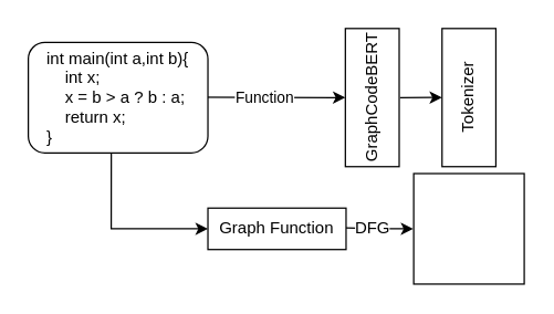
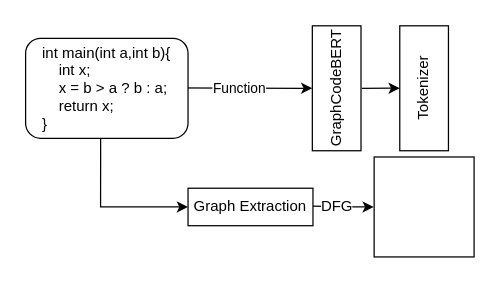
- <mxCell id="9" value="Graph Function" style="rounded=0;whiteSpace=wrap;html=1;strokeColor=default;fontFamily=Helvetica;fontSize=12;fontColor=default;fillColor=default;" vertex="1" parent="1"><mxGeometry x="150" y="150" width="100" height="30" as="geometry" /></mxCell>
+ <mxCell id="9" value="Graph Extraction" style="rounded=0;whiteSpace=wrap;html=1;strokeColor=default;fontFamily=Helvetica;fontSize=12;fontColor=default;fillColor=default;" vertex="1" parent="1"><mxGeometry x="150" y="150" width="100" height="30" as="geometry" /></mxCell>
